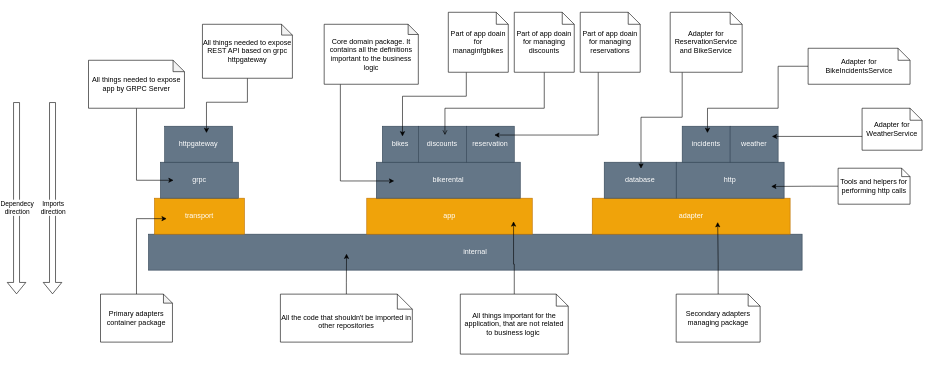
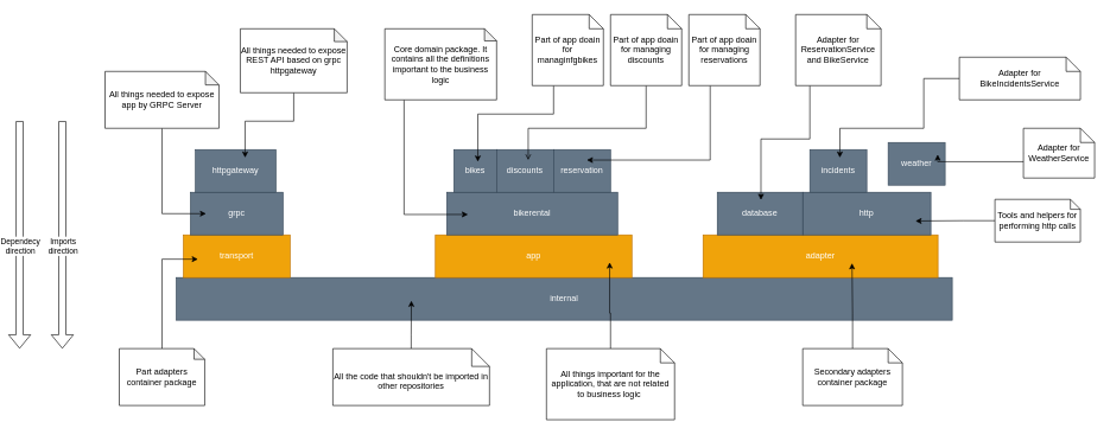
- <mxCell id="9" value="weather" style="rounded=0;whiteSpace=wrap;html=1;fillColor=#647687;strokeColor=#314354;fontColor=#ffffff;" vertex="1" parent="1"><mxGeometry x="1210" y="210" width="80" height="60" as="geometry" /></mxCell>
+ <mxCell id="9" value="weather" style="rounded=0;whiteSpace=wrap;html=1;fillColor=#647687;strokeColor=#314354;fontColor=#ffffff;" vertex="1" parent="1"><mxGeometry x="1240" y="200" width="80" height="60" as="geometry" /></mxCell>
- <mxCell id="41" value="Primary adapters container package" style="shape=note;whiteSpace=wrap;html=1;backgroundOutline=1;darkOpacity=0.05;size=15;" vertex="1" parent="1"><mxGeometry x="160" y="490" width="120" height="80" as="geometry" /></mxCell>
+ <mxCell id="41" value="Part adapters container package" style="shape=note;whiteSpace=wrap;html=1;backgroundOutline=1;darkOpacity=0.05;size=15;" vertex="1" parent="1"><mxGeometry x="160" y="490" width="120" height="80" as="geometry" /></mxCell>
- <mxCell id="23" value="Secondary adapters managing package" style="shape=note;size=20;whiteSpace=wrap;html=1;" vertex="1" parent="1"><mxGeometry x="1120" y="490" width="140" height="80" as="geometry" /></mxCell>
+ <mxCell id="23" value="Secondary adapters container package" style="shape=note;size=20;whiteSpace=wrap;html=1;" vertex="1" parent="1"><mxGeometry x="1120" y="490" width="140" height="80" as="geometry" /></mxCell>
